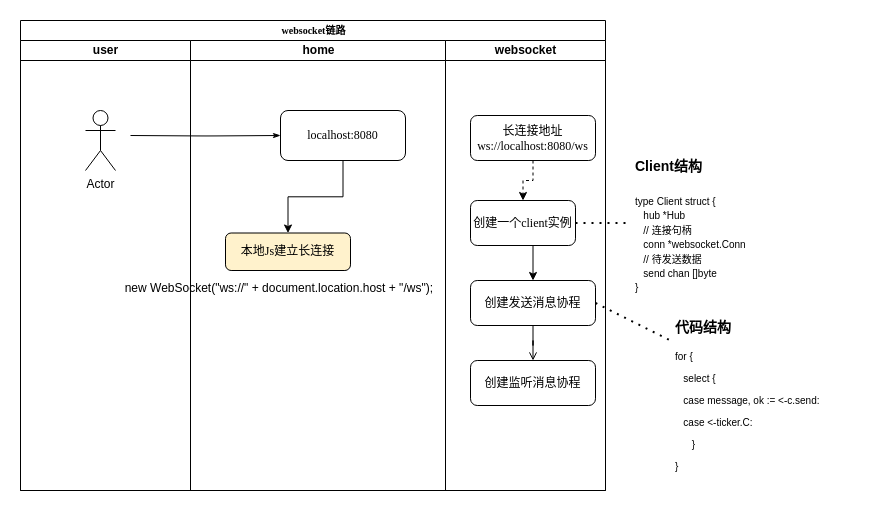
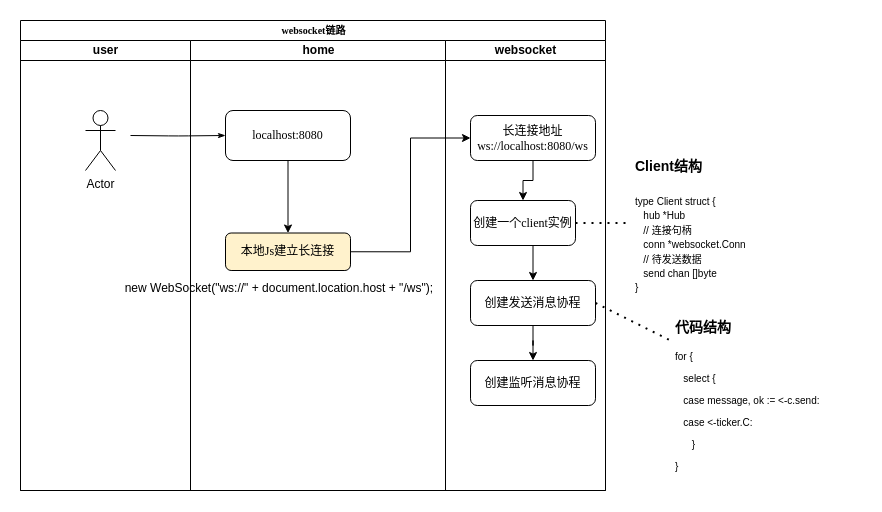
- <mxCell id="7" value="&lt;font style=&quot;font-size: 12px&quot;&gt;localhost:8080&lt;/font&gt;" style="rounded=1;whiteSpace=wrap;html=1;shadow=0;labelBackgroundColor=none;strokeWidth=1;fontFamily=Verdana;fontSize=8;align=center;" parent="6" vertex="1"><mxGeometry x="90" y="70" width="125" height="50" as="geometry" /></mxCell>
+ <mxCell id="7" value="&lt;font style=&quot;font-size: 12px&quot;&gt;localhost:8080&lt;/font&gt;" style="rounded=1;whiteSpace=wrap;html=1;shadow=0;labelBackgroundColor=none;strokeWidth=1;fontFamily=Verdana;fontSize=8;align=center;" parent="6" vertex="1"><mxGeometry x="35" y="70" width="125" height="50" as="geometry" /></mxCell>
- <mxCell id="14" style="edgeStyle=orthogonalEdgeStyle;rounded=0;orthogonalLoop=1;jettySize=auto;html=1;exitX=0.5;exitY=1;exitDx=0;exitDy=0;fontSize=12;fontColor=#000000;dashed=1;" edge="1" parent="11" source="12" target="13"><mxGeometry relative="1" as="geometry"><mxPoint x="87.167" y="170" as="targetPoint" /></mxGeometry></mxCell>
+ <mxCell id="14" style="edgeStyle=orthogonalEdgeStyle;rounded=0;orthogonalLoop=1;jettySize=auto;html=1;exitX=0.5;exitY=1;exitDx=0;exitDy=0;fontSize=12;fontColor=#000000;" edge="1" parent="11" source="12" target="13"><mxGeometry relative="1" as="geometry"><mxPoint x="87.167" y="170" as="targetPoint" /></mxGeometry></mxCell>
+ <mxCell id="19" style="edgeStyle=orthogonalEdgeStyle;rounded=0;orthogonalLoop=1;jettySize=auto;html=1;exitX=1;exitY=0.5;exitDx=0;exitDy=0;entryX=0;entryY=0.5;entryDx=0;entryDy=0;fontColor=#000000;" edge="1" parent="2" source="8" target="12"><mxGeometry relative="1" as="geometry" /></mxCell>
- <mxCell id="15" style="edgeStyle=orthogonalEdgeStyle;rounded=0;orthogonalLoop=1;jettySize=auto;html=1;exitX=0.5;exitY=1;exitDx=0;exitDy=0;fontSize=10;fontColor=#000000;endArrow=open;" edge="1" parent="11" source="16" target="17"><mxGeometry relative="1" as="geometry" /></mxCell>
+ <mxCell id="15" style="edgeStyle=orthogonalEdgeStyle;rounded=0;orthogonalLoop=1;jettySize=auto;html=1;exitX=0.5;exitY=1;exitDx=0;exitDy=0;fontSize=10;fontColor=#000000;" edge="1" parent="11" source="16" target="17"><mxGeometry relative="1" as="geometry" /></mxCell>
